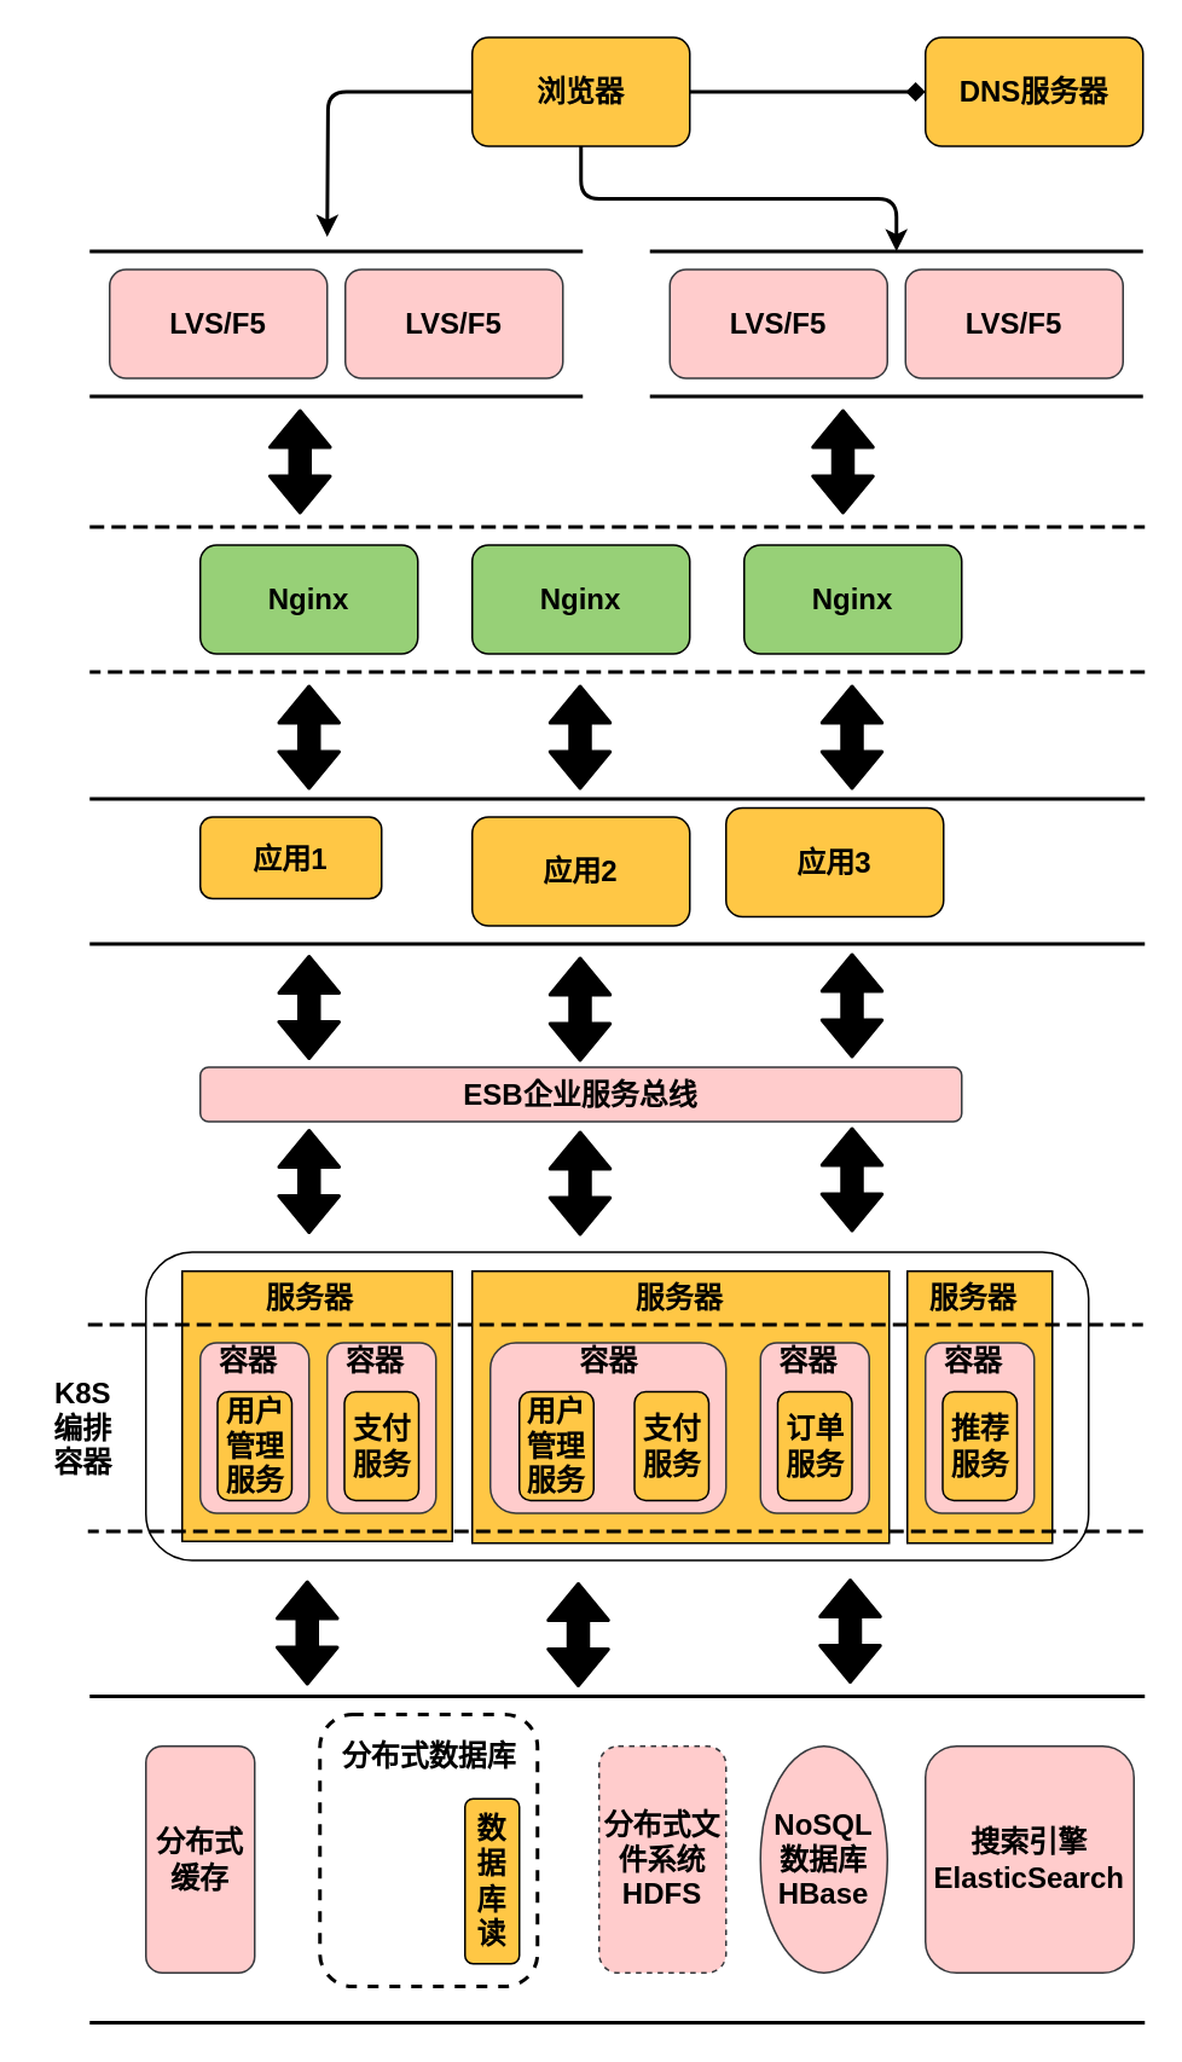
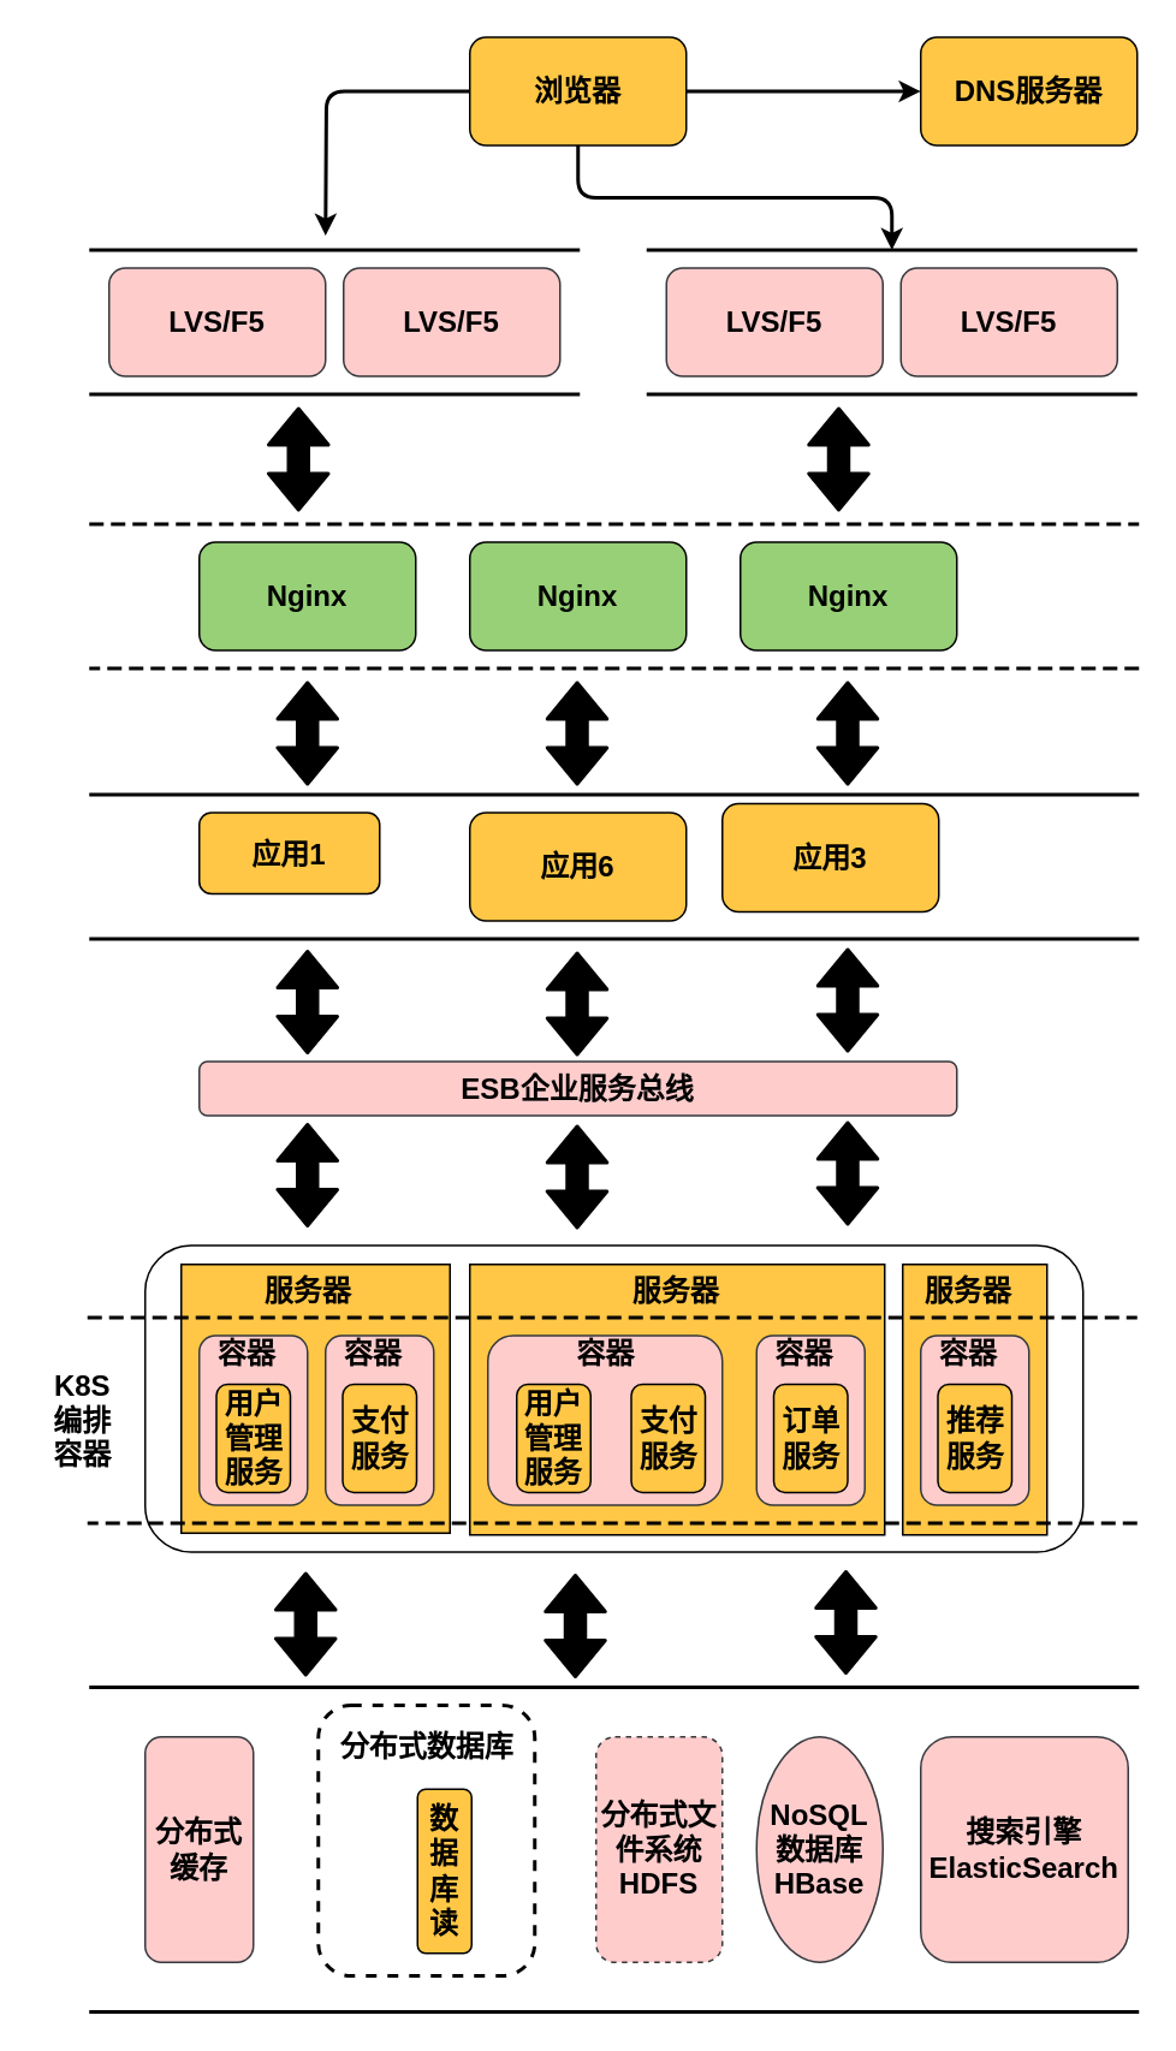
- <mxCell id="12" style="edgeStyle=orthogonalEdgeStyle;rounded=1;orthogonalLoop=1;jettySize=auto;html=1;entryX=0;entryY=0.5;entryDx=0;entryDy=0;shadow=0;strokeWidth=2;fillColor=#000000;fontSize=16;endArrow=diamond;" parent="1" source="13" target="37" edge="1"><mxGeometry relative="1" as="geometry" /></mxCell>
+ <mxCell id="12" style="edgeStyle=orthogonalEdgeStyle;rounded=1;orthogonalLoop=1;jettySize=auto;html=1;entryX=0;entryY=0.5;entryDx=0;entryDy=0;shadow=0;strokeWidth=2;fillColor=#000000;fontSize=16;" parent="1" source="13" target="37" edge="1"><mxGeometry relative="1" as="geometry" /></mxCell>
- <mxCell id="16" value="应用2" style="rounded=1;whiteSpace=wrap;html=1;glass=0;gradientColor=none;fontSize=16;fillColor=#FFC745;fontStyle=1" parent="1" vertex="1"><mxGeometry x="260" y="450" width="120" height="60" as="geometry" /></mxCell>
+ <mxCell id="16" value="应用6" style="rounded=1;whiteSpace=wrap;html=1;glass=0;gradientColor=none;fontSize=16;fillColor=#FFC745;fontStyle=1" parent="1" vertex="1"><mxGeometry x="260" y="450" width="120" height="60" as="geometry" /></mxCell>
- <mxCell id="24" value="数据库读" style="rounded=1;whiteSpace=wrap;html=1;glass=0;gradientColor=none;fontSize=16;fillColor=#FFC745;fontStyle=1" parent="1" vertex="1"><mxGeometry x="256" y="991.5" width="30" height="91" as="geometry" /></mxCell>
+ <mxCell id="24" value="数据库读" style="rounded=1;whiteSpace=wrap;html=1;glass=0;gradientColor=none;fontSize=16;fillColor=#FFC745;fontStyle=1" parent="1" vertex="1"><mxGeometry x="231" y="991.5" width="30" height="91" as="geometry" /></mxCell>
